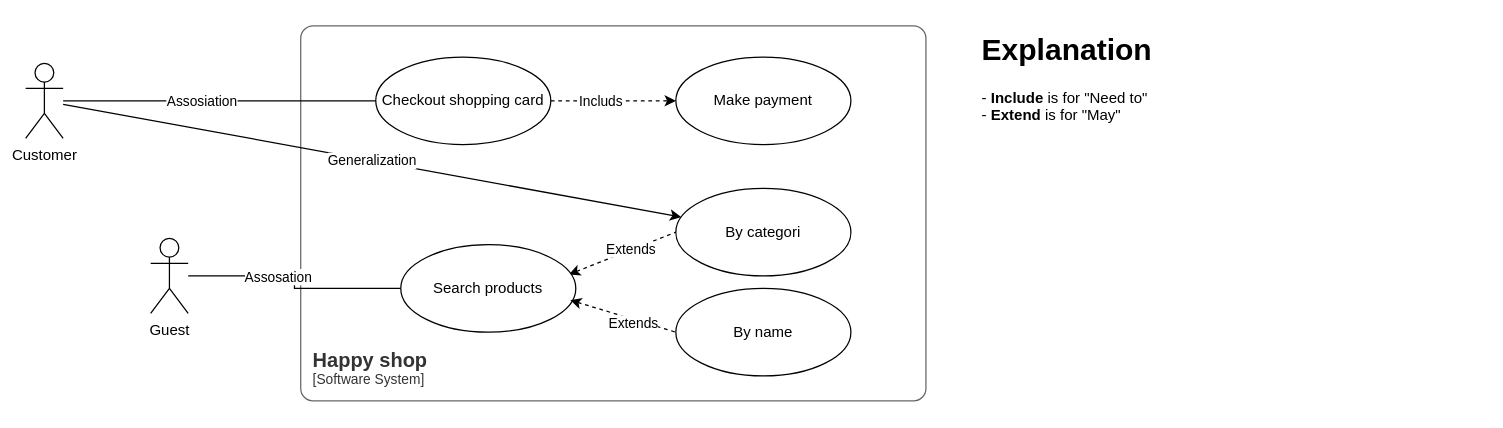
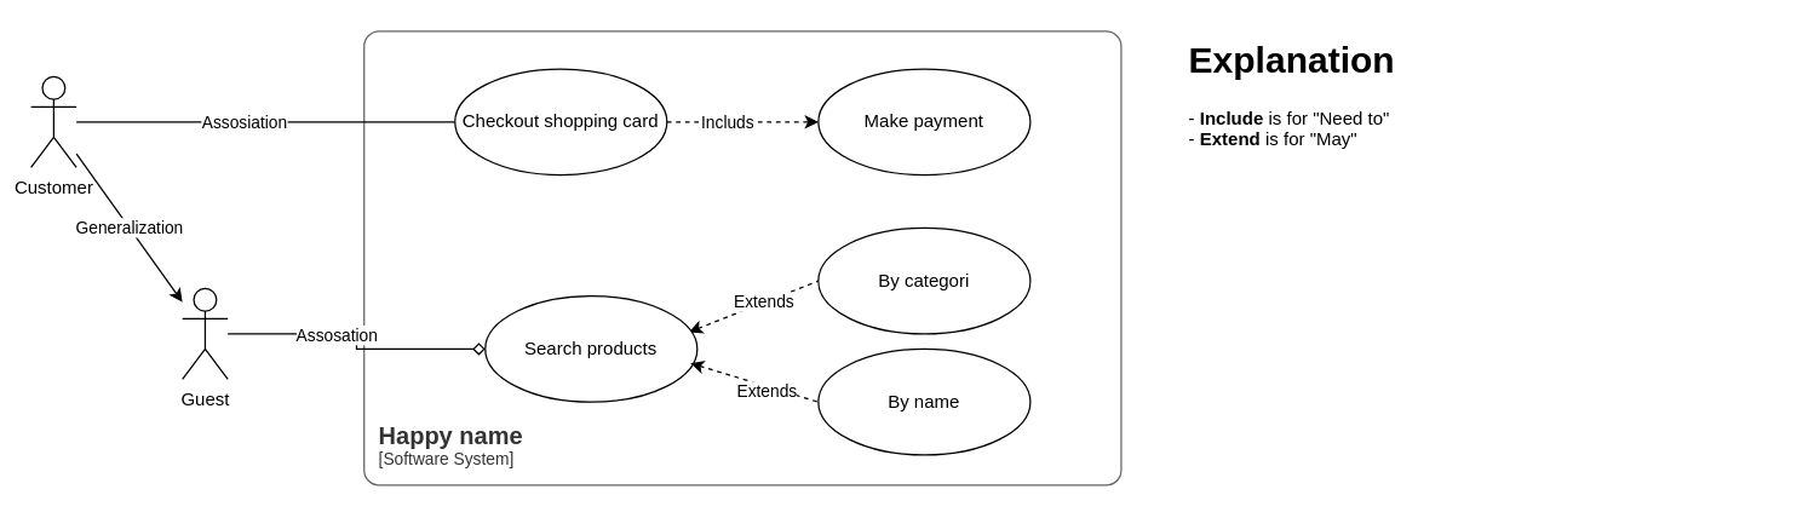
- <mxCell id="3" value="Generalization" style="rounded=0;orthogonalLoop=1;jettySize=auto;html=1;" parent="1" source="6" target="16" edge="1"><mxGeometry relative="1" as="geometry" /></mxCell>
+ <mxCell id="3" value="Generalization" style="rounded=0;orthogonalLoop=1;jettySize=auto;html=1;" parent="1" source="6" target="9" edge="1"><mxGeometry relative="1" as="geometry" /></mxCell>
- <mxCell id="7" style="edgeStyle=orthogonalEdgeStyle;rounded=0;orthogonalLoop=1;jettySize=auto;html=1;entryX=0;entryY=0.5;entryDx=0;entryDy=0;endArrow=none;endFill=0;strokeColor=default;" parent="1" source="9" target="15" edge="1"><mxGeometry relative="1" as="geometry" /></mxCell>
+ <mxCell id="7" style="edgeStyle=orthogonalEdgeStyle;rounded=0;orthogonalLoop=1;jettySize=auto;html=1;entryX=0;entryY=0.5;entryDx=0;entryDy=0;endArrow=diamond;endFill=0;strokeColor=default;" parent="1" source="9" target="15" edge="1"><mxGeometry relative="1" as="geometry" /></mxCell>
- <mxCell id="2" value="&lt;font style=&quot;font-size: 16px&quot;&gt;&lt;b&gt;&lt;div style=&quot;text-align: left&quot;&gt;Happy shop&lt;/div&gt;&lt;/b&gt;&lt;/font&gt;&lt;div style=&quot;text-align: left&quot;&gt;[Software System]&lt;/div&gt;" style="rounded=1;fontSize=11;whiteSpace=wrap;html=1;arcSize=20;fillColor=none;strokeColor=#666666;fontColor=#333333;labelBackgroundColor=none;align=left;verticalAlign=bottom;labelBorderColor=none;spacingTop=0;spacing=10;metaEdit=1;rotatable=0;perimeter=rectanglePerimeter;noLabel=0;labelPadding=0;allowArrows=0;connectable=0;expand=0;recursiveResize=0;editable=1;pointerEvents=0;absoluteArcSize=1;points=[[0.25,0,0],[0.5,0,0],[0.75,0,0],[1,0.25,0],[1,0.5,0],[1,0.75,0],[0.75,1,0],[0.5,1,0],[0.25,1,0],[0,0.75,0],[0,0.5,0],[0,0.25,0]];" parent="1" vertex="1"><mxGeometry x="240" y="20" width="500" height="300" as="geometry" /></mxCell>
+ <mxCell id="2" value="&lt;font style=&quot;font-size: 16px&quot;&gt;&lt;b&gt;&lt;div style=&quot;text-align: left&quot;&gt;Happy name&lt;/div&gt;&lt;/b&gt;&lt;/font&gt;&lt;div style=&quot;text-align: left&quot;&gt;[Software System]&lt;/div&gt;" style="rounded=1;fontSize=11;whiteSpace=wrap;html=1;arcSize=20;fillColor=none;strokeColor=#666666;fontColor=#333333;labelBackgroundColor=none;align=left;verticalAlign=bottom;labelBorderColor=none;spacingTop=0;spacing=10;metaEdit=1;rotatable=0;perimeter=rectanglePerimeter;noLabel=0;labelPadding=0;allowArrows=0;connectable=0;expand=0;recursiveResize=0;editable=1;pointerEvents=0;absoluteArcSize=1;points=[[0.25,0,0],[0.5,0,0],[0.75,0,0],[1,0.25,0],[1,0.5,0],[1,0.75,0],[0.75,1,0],[0.5,1,0],[0.25,1,0],[0,0.75,0],[0,0.5,0],[0,0.25,0]];" parent="1" vertex="1"><mxGeometry x="240" y="20" width="500" height="300" as="geometry" /></mxCell>
